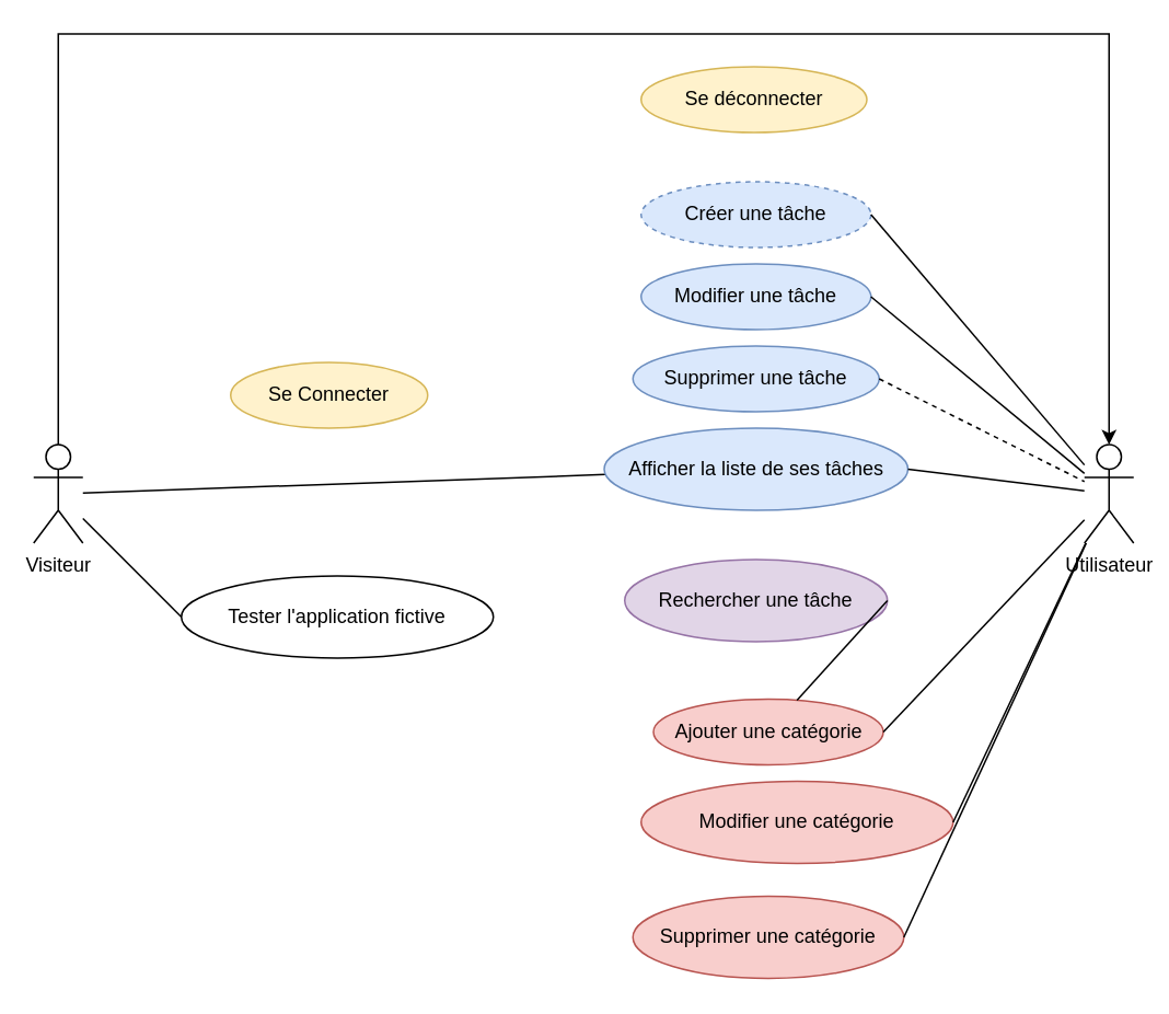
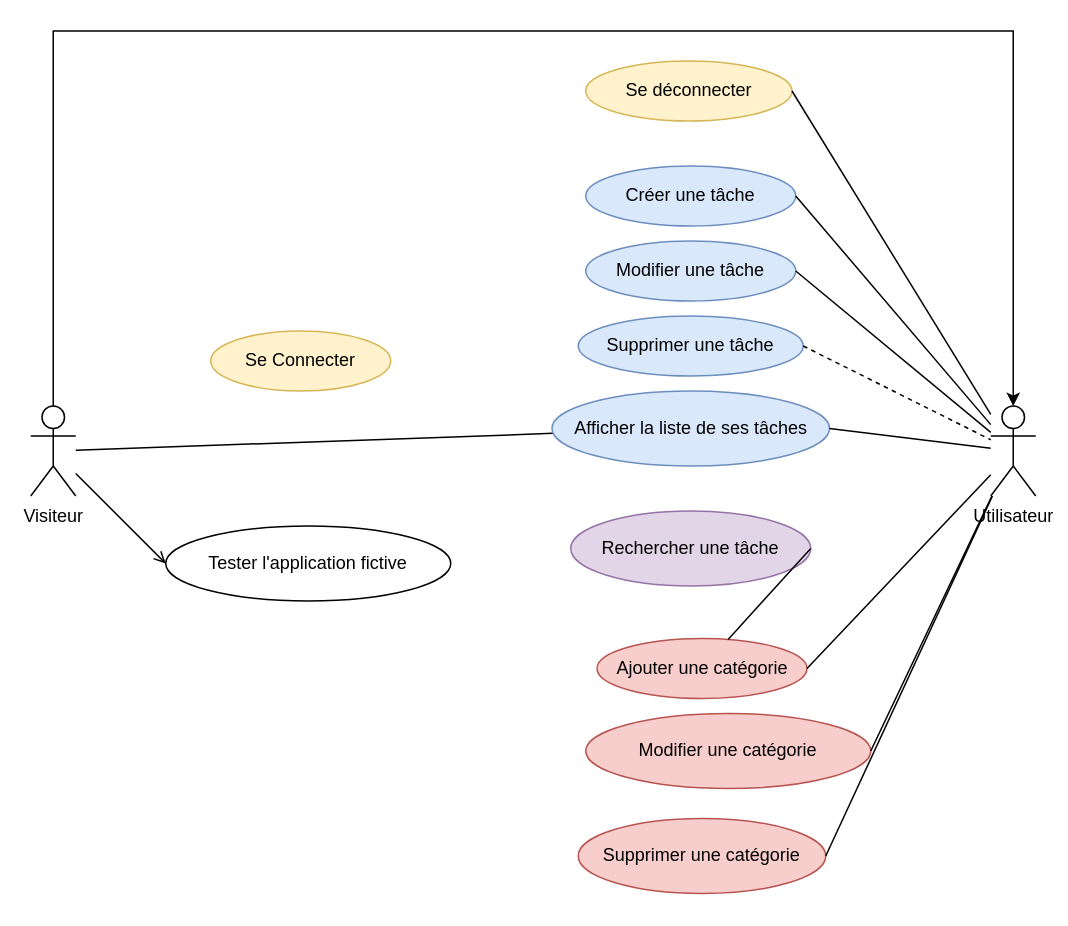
- <mxCell id="9" value="Créer une tâche" style="ellipse;whiteSpace=wrap;html=1;fillColor=#dae8fc;strokeColor=#6c8ebf;dashed=1;" vertex="1" parent="1"><mxGeometry x="390" y="110" width="140" height="40" as="geometry" /></mxCell>
+ <mxCell id="9" value="Créer une tâche" style="ellipse;whiteSpace=wrap;html=1;fillColor=#dae8fc;strokeColor=#6c8ebf;" vertex="1" parent="1"><mxGeometry x="390" y="110" width="140" height="40" as="geometry" /></mxCell>
+ <mxCell id="26" value="" style="endArrow=none;html=1;rounded=0;exitX=1;exitY=0.5;exitDx=0;exitDy=0;" edge="1" parent="1" source="15" target="4"><mxGeometry relative="1" as="geometry"><mxPoint x="270" y="310" as="sourcePoint" /><mxPoint x="430" y="310" as="targetPoint" /></mxGeometry></mxCell>
- <mxCell id="8" value="" style="endArrow=none;html=1;rounded=0;entryX=0;entryY=0.5;entryDx=0;entryDy=0;" edge="1" parent="1" source="3" target="5"><mxGeometry relative="1" as="geometry"><mxPoint x="270" y="310" as="sourcePoint" /><mxPoint x="430" y="310" as="targetPoint" /></mxGeometry></mxCell>
+ <mxCell id="8" value="" style="endArrow=open;html=1;rounded=0;entryX=0;entryY=0.5;entryDx=0;entryDy=0;" edge="1" parent="1" source="3" target="5"><mxGeometry relative="1" as="geometry"><mxPoint x="270" y="310" as="sourcePoint" /><mxPoint x="430" y="310" as="targetPoint" /></mxGeometry></mxCell>
